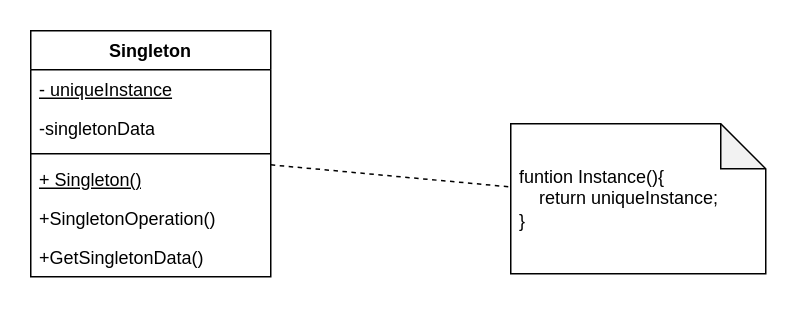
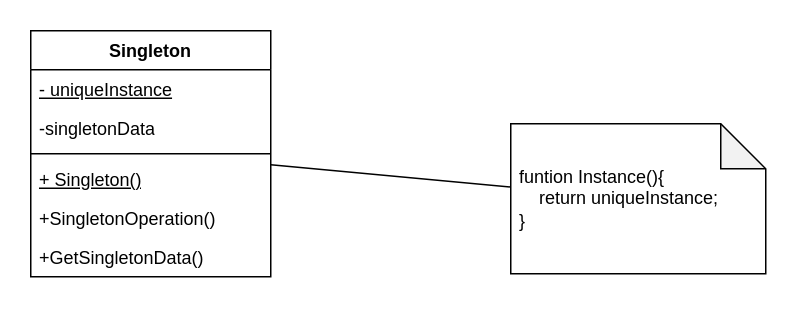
- <mxCell id="2" style="rounded=0;orthogonalLoop=1;jettySize=auto;html=1;dashed=1;endArrow=none;endFill=0;" parent="1" source="3" target="10" edge="1"><mxGeometry relative="1" as="geometry" /></mxCell>
+ <mxCell id="2" style="rounded=0;orthogonalLoop=1;jettySize=auto;html=1;dashed=0;endArrow=none;endFill=0;" parent="1" source="3" target="10" edge="1"><mxGeometry relative="1" as="geometry" /></mxCell>
